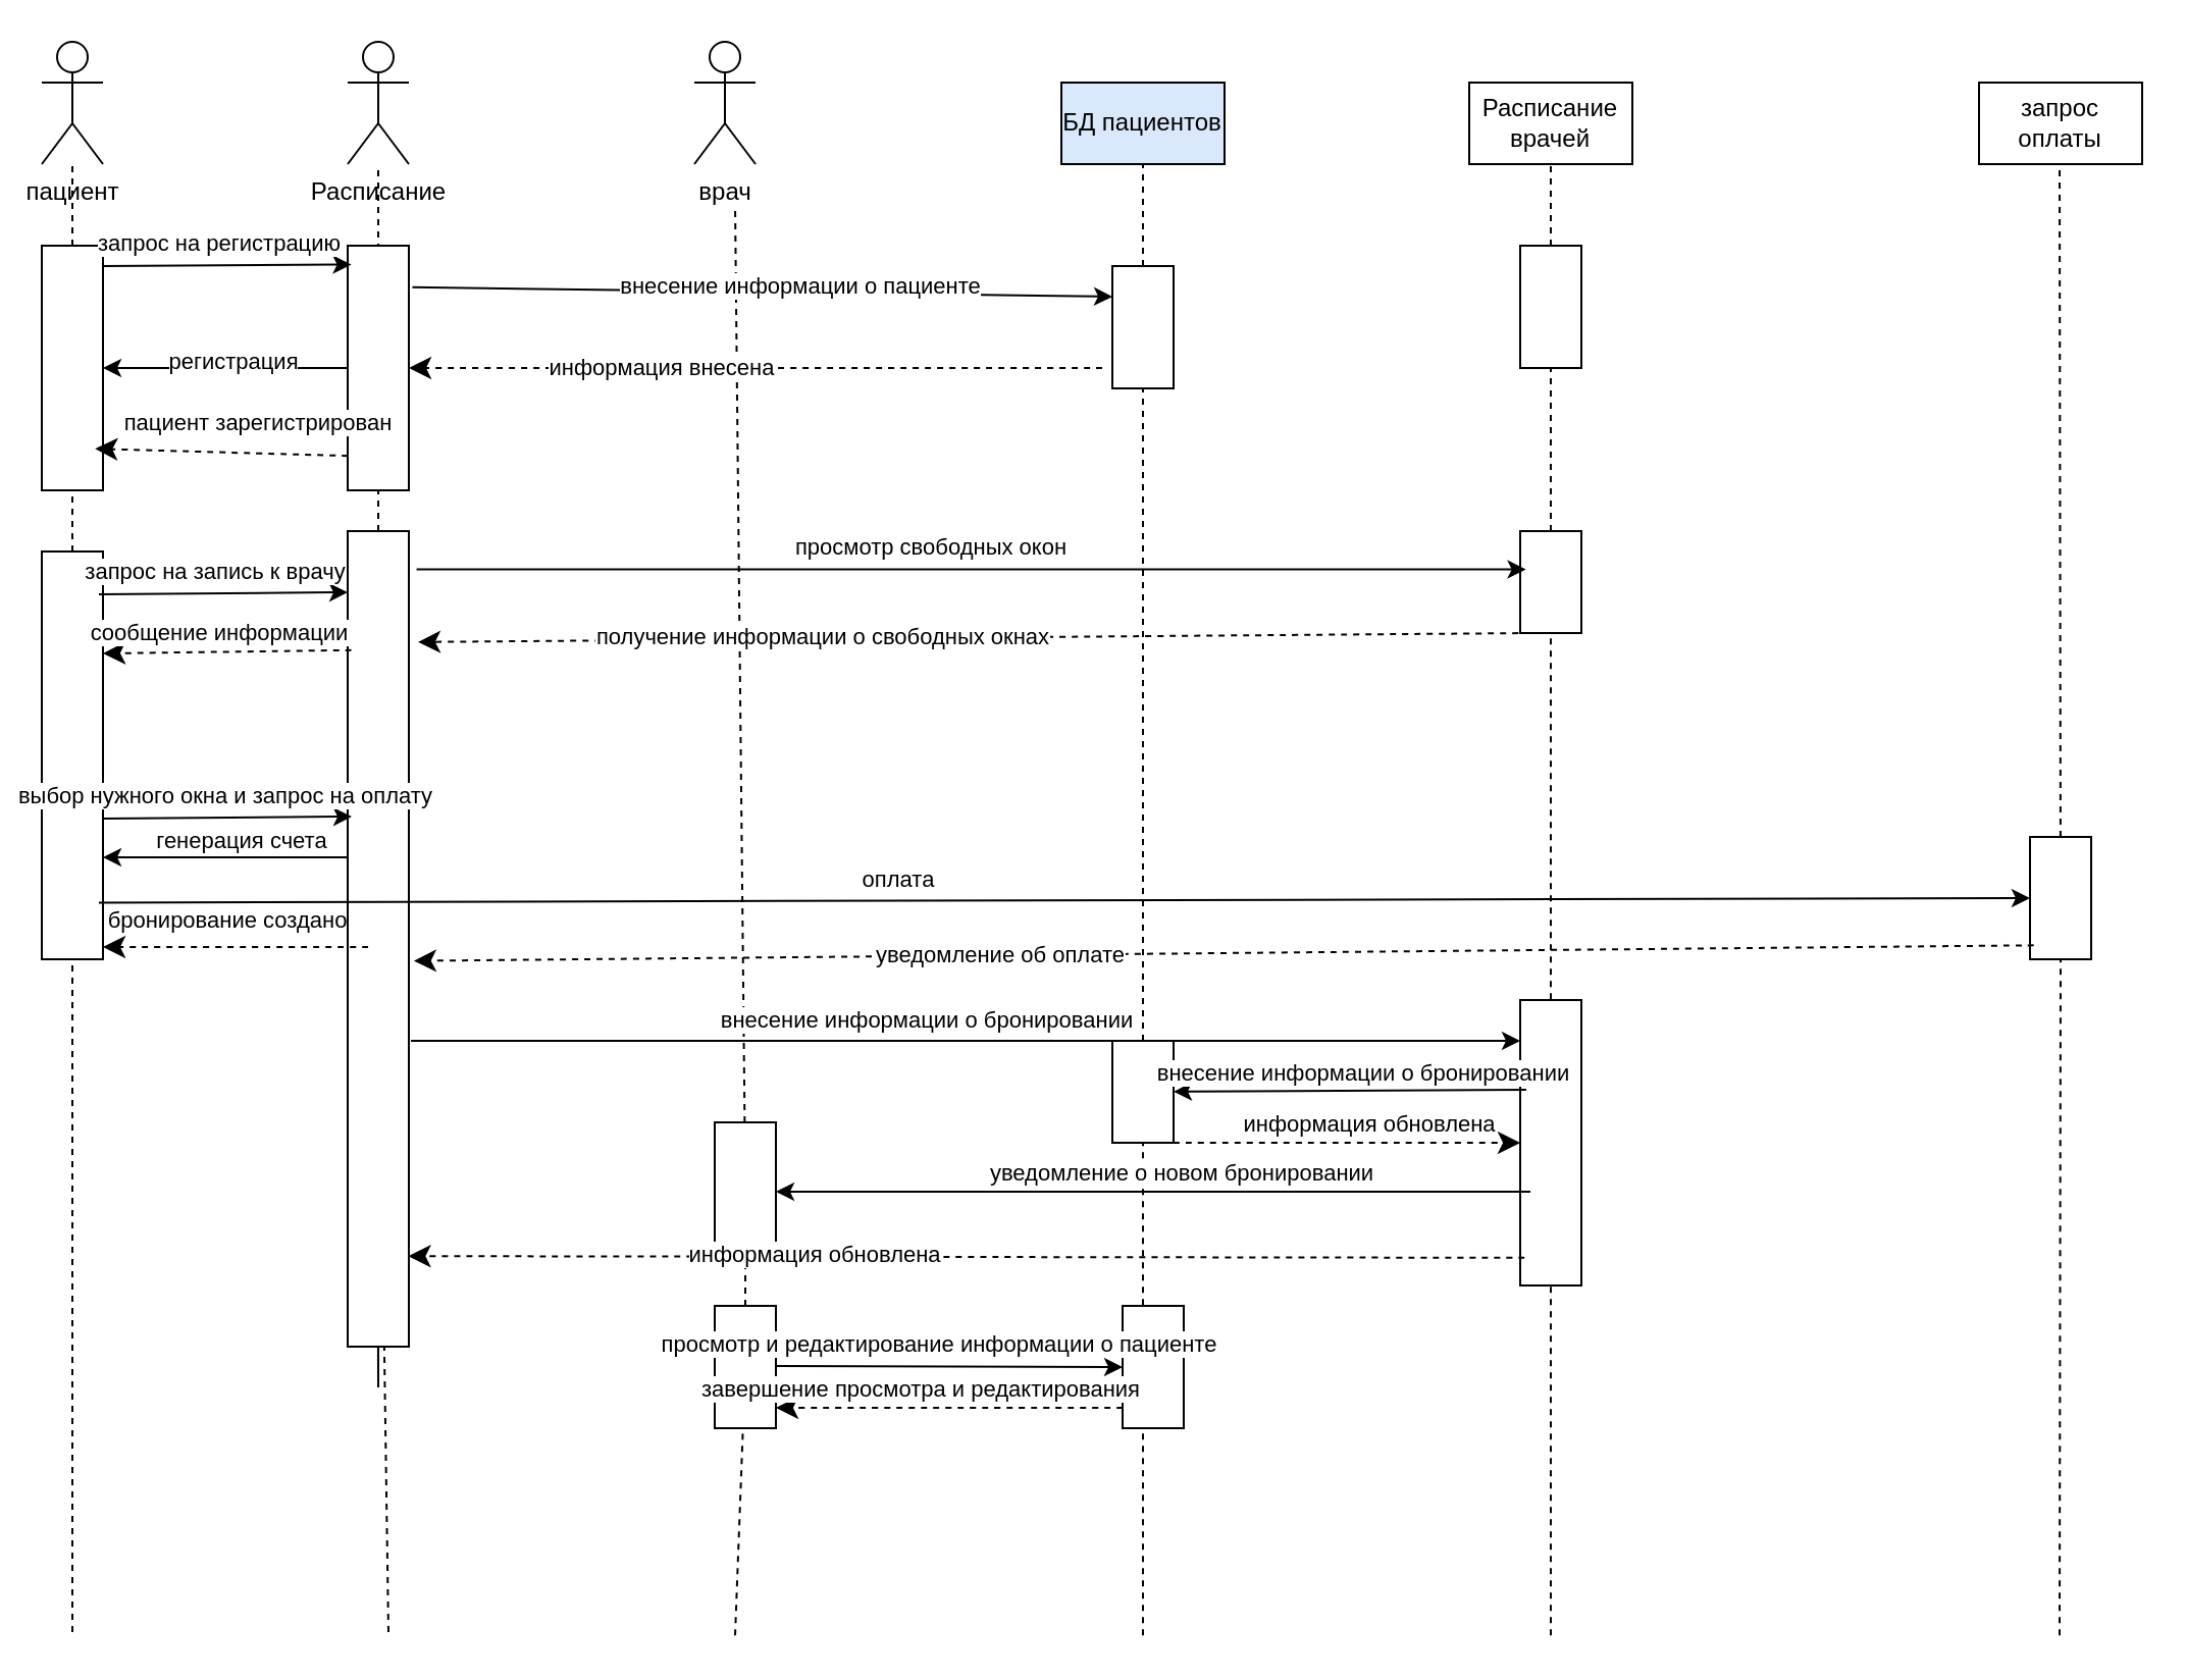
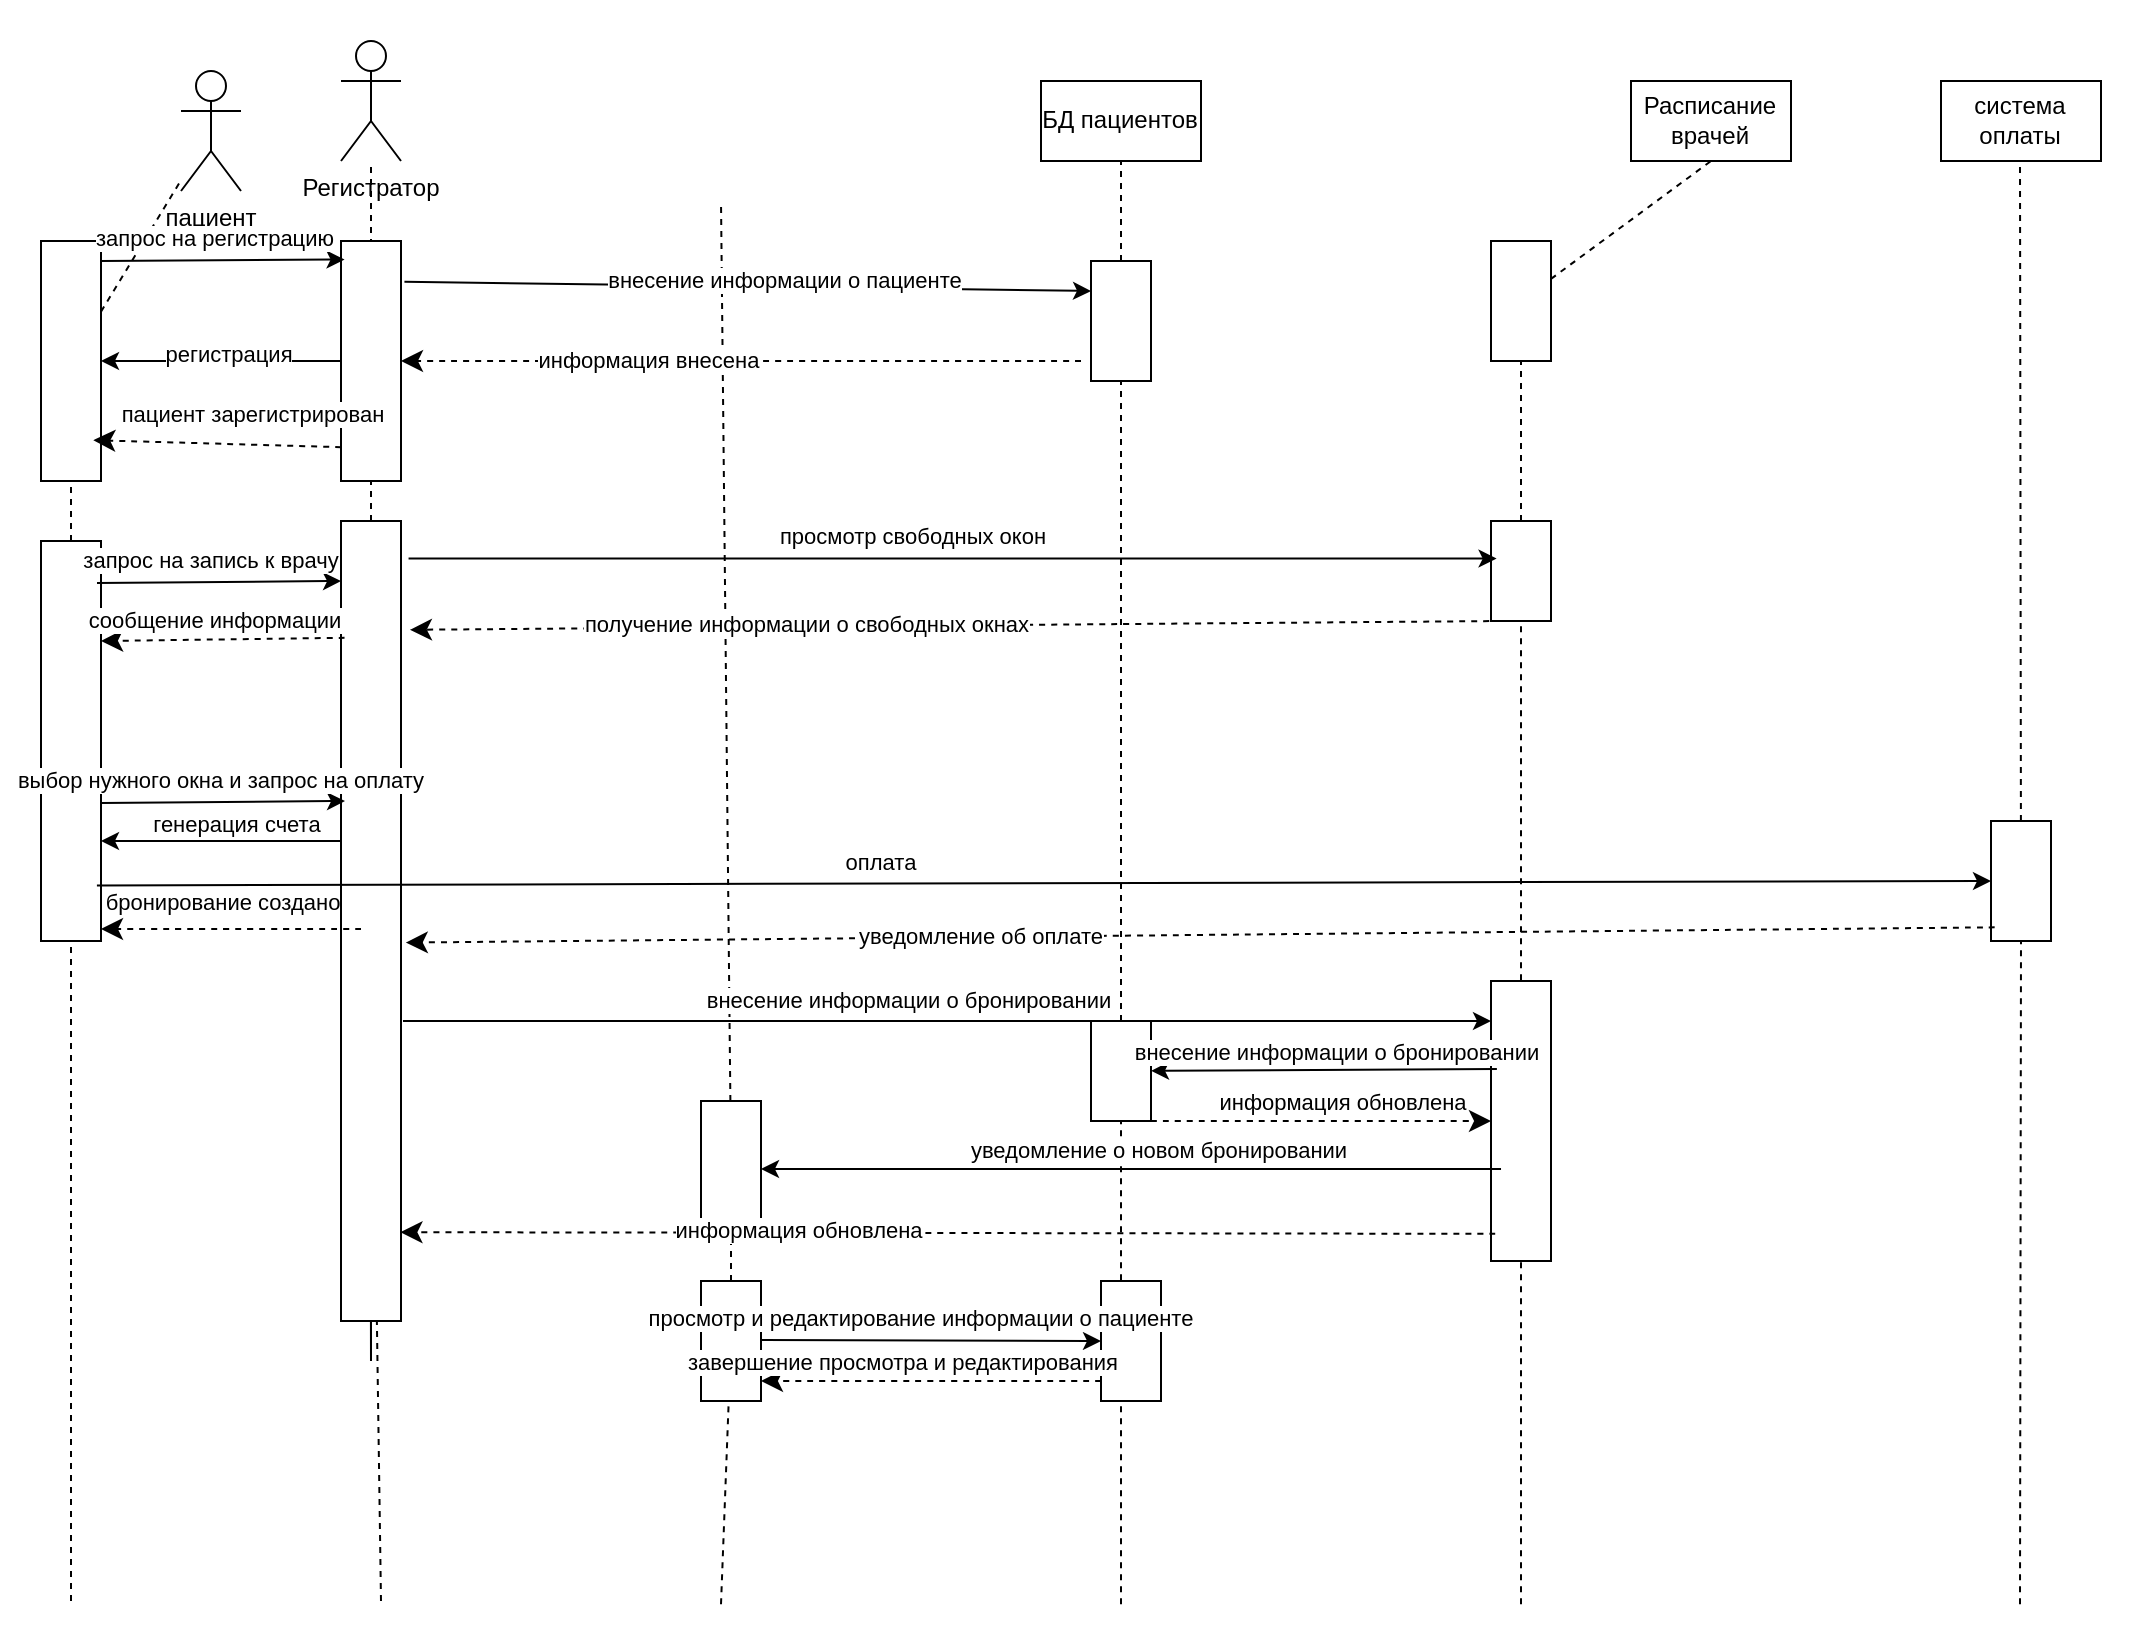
- <mxCell id="8" value="пациент" style="shape=umlActor;verticalLabelPosition=bottom;verticalAlign=top;html=1;outlineConnect=0;" parent="1" vertex="1"><mxGeometry x="20" y="20" width="30" height="60" as="geometry" /></mxCell>
+ <mxCell id="8" value="пациент" style="shape=umlActor;verticalLabelPosition=bottom;verticalAlign=top;html=1;outlineConnect=0;" parent="1" vertex="1"><mxGeometry x="90" y="35" width="30" height="60" as="geometry" /></mxCell>
- <mxCell id="11" value="врач" style="shape=umlActor;verticalLabelPosition=bottom;verticalAlign=top;html=1;outlineConnect=0;" parent="1" vertex="1"><mxGeometry x="340" y="20" width="30" height="60" as="geometry" /></mxCell>
- <mxCell id="2" value="БД пациентов" style="rounded=0;whiteSpace=wrap;html=1;fillColor=#dae8fc;" parent="1" vertex="1"><mxGeometry x="520" y="40" width="80" height="40" as="geometry" /></mxCell>
+ <mxCell id="2" value="БД пациентов" style="rounded=0;whiteSpace=wrap;html=1;" parent="1" vertex="1"><mxGeometry x="520" y="40" width="80" height="40" as="geometry" /></mxCell>
- <mxCell id="3" value="Расписание врачей" style="rounded=0;whiteSpace=wrap;html=1;" parent="1" vertex="1"><mxGeometry x="720" y="40" width="80" height="40" as="geometry" /></mxCell>
+ <mxCell id="3" value="Расписание врачей" style="rounded=0;whiteSpace=wrap;html=1;" parent="1" vertex="1"><mxGeometry x="815" y="40" width="80" height="40" as="geometry" /></mxCell>
- <mxCell id="12" value="запрос оплаты" style="rounded=0;whiteSpace=wrap;html=1;" parent="1" vertex="1"><mxGeometry x="970" y="40" width="80" height="40" as="geometry" /></mxCell>
+ <mxCell id="12" value="система оплаты" style="rounded=0;whiteSpace=wrap;html=1;" parent="1" vertex="1"><mxGeometry x="970" y="40" width="80" height="40" as="geometry" /></mxCell>
- <mxCell id="9" value="Расписание" style="shape=umlActor;verticalLabelPosition=bottom;verticalAlign=top;html=1;outlineConnect=0;" parent="1" vertex="1"><mxGeometry x="170" y="20" width="30" height="60" as="geometry" /></mxCell>
+ <mxCell id="9" value="Регистратор" style="shape=umlActor;verticalLabelPosition=bottom;verticalAlign=top;html=1;outlineConnect=0;" parent="1" vertex="1"><mxGeometry x="170" y="20" width="30" height="60" as="geometry" /></mxCell>
